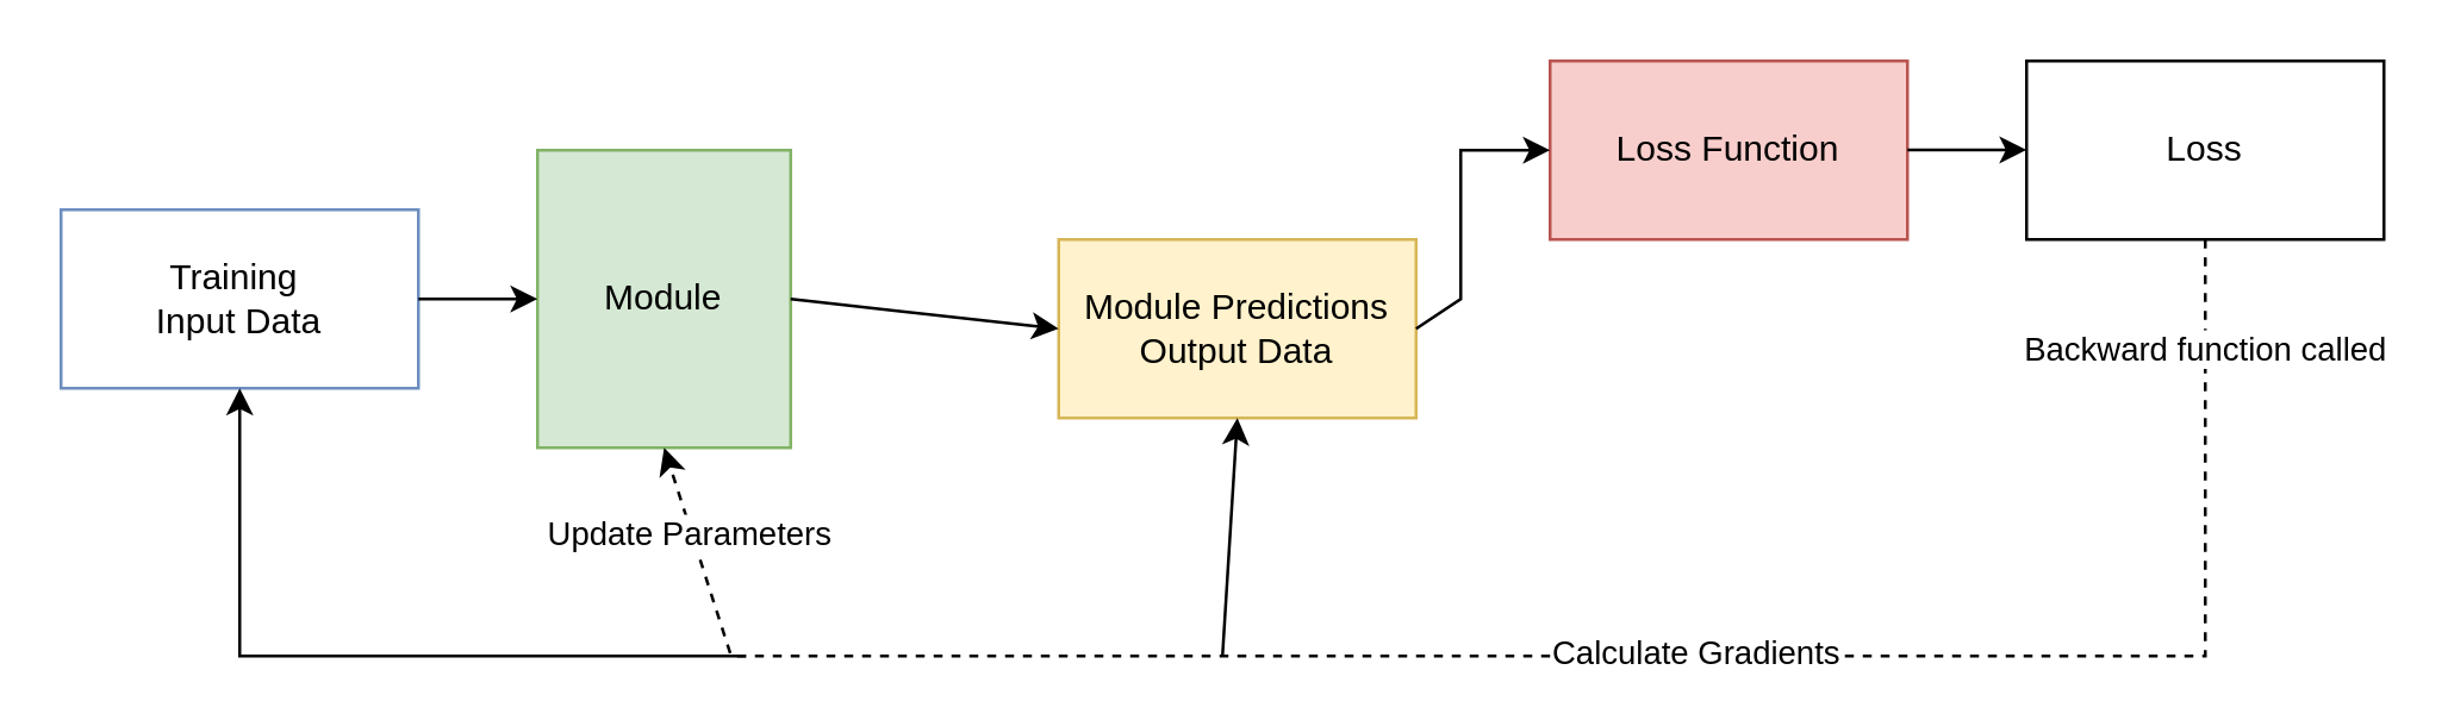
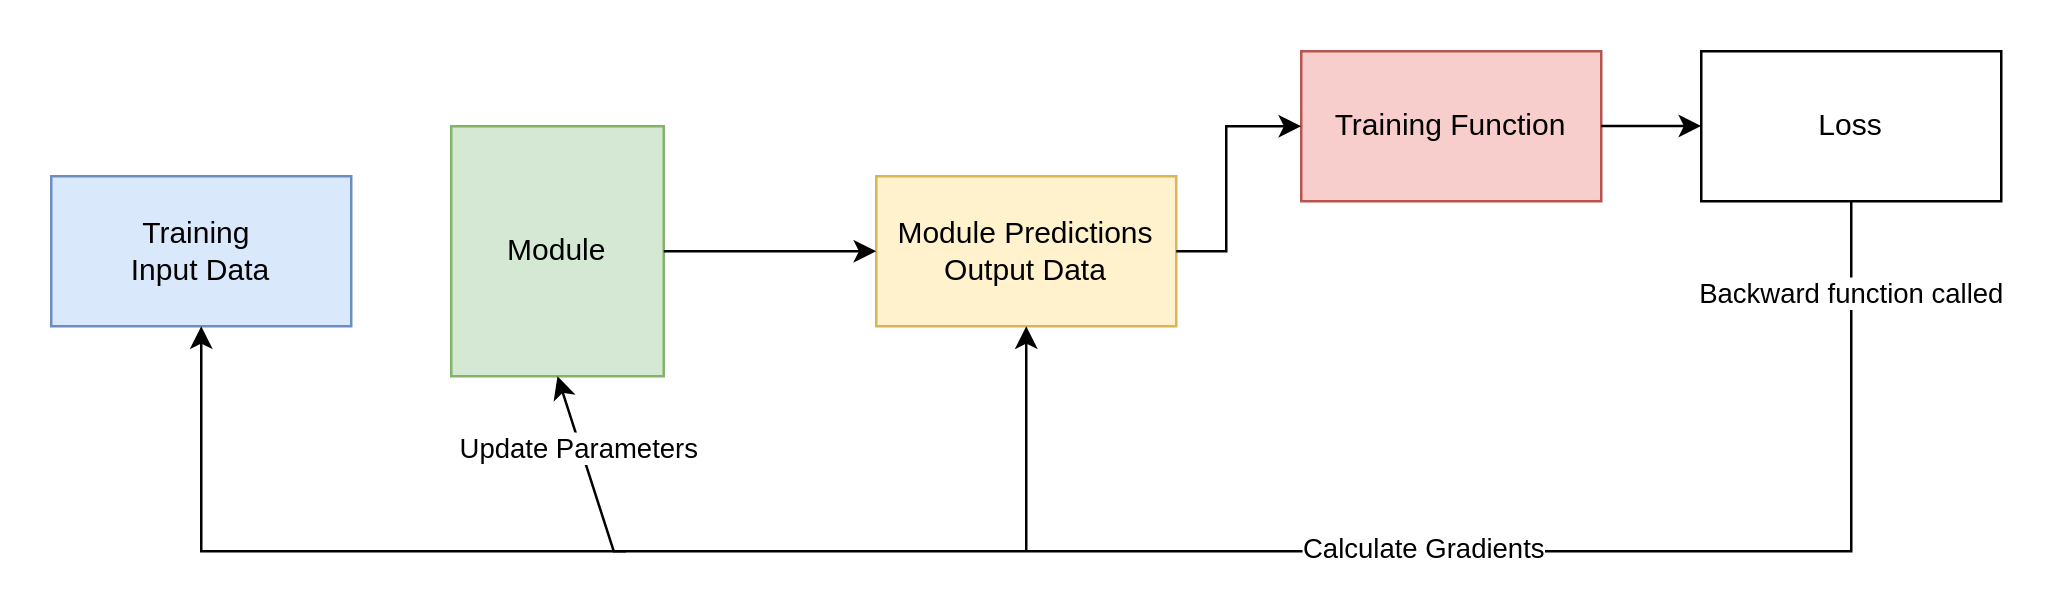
- <mxCell id="7" value="Loss Function" style="rounded=0;whiteSpace=wrap;html=1;fillColor=#f8cecc;strokeColor=#b85450;" parent="1" vertex="1"><mxGeometry x="520" y="20" width="120" height="60" as="geometry" /></mxCell>
+ <mxCell id="7" value="Training Function" style="rounded=0;whiteSpace=wrap;html=1;fillColor=#f8cecc;strokeColor=#b85450;" parent="1" vertex="1"><mxGeometry x="520" y="20" width="120" height="60" as="geometry" /></mxCell>
- <mxCell id="2" value="Training&amp;nbsp;&lt;div&gt;Input Data&lt;/div&gt;" style="rounded=0;whiteSpace=wrap;html=1;fillColor=#ffffff;strokeColor=#6c8ebf;" parent="1" vertex="1"><mxGeometry x="20" y="70" width="120" height="60" as="geometry" /></mxCell>
+ <mxCell id="2" value="Training&amp;nbsp;&lt;div&gt;Input Data&lt;/div&gt;" style="rounded=0;whiteSpace=wrap;html=1;fillColor=#dae8fc;strokeColor=#6c8ebf;" parent="1" vertex="1"><mxGeometry x="20" y="70" width="120" height="60" as="geometry" /></mxCell>
- <mxCell id="4" value="" style="endArrow=classic;html=1;rounded=0;exitX=1;exitY=0.5;exitDx=0;exitDy=0;entryX=0;entryY=0.5;entryDx=0;entryDy=0;" parent="1" source="2" target="3" edge="1"><mxGeometry width="50" height="50" relative="1" as="geometry"><mxPoint x="280" y="130" as="sourcePoint" /><mxPoint x="330" y="80" as="targetPoint" /></mxGeometry></mxCell>
- <mxCell id="5" value="Module Predictions Output Data" style="rounded=0;whiteSpace=wrap;html=1;fillColor=#fff2cc;strokeColor=#d6b656;" parent="1" vertex="1"><mxGeometry x="355" y="80" width="120" height="60" as="geometry" /></mxCell>
+ <mxCell id="5" value="Module Predictions Output Data" style="rounded=0;whiteSpace=wrap;html=1;fillColor=#fff2cc;strokeColor=#d6b656;" parent="1" vertex="1"><mxGeometry x="350" y="70" width="120" height="60" as="geometry" /></mxCell>
- <mxCell id="11" value="" style="endArrow=classic;html=1;rounded=0;exitX=0.5;exitY=1;exitDx=0;exitDy=0;entryX=0.5;entryY=1;entryDx=0;entryDy=0;dashed=1;" parent="1" source="10" target="3" edge="1"><mxGeometry width="50" height="50" relative="1" as="geometry"><mxPoint x="510" y="250" as="sourcePoint" /><mxPoint x="560" y="200" as="targetPoint" /><Array as="points"><mxPoint x="740" y="220" /><mxPoint x="245" y="220" /></Array></mxGeometry></mxCell>
+ <mxCell id="11" value="" style="endArrow=classic;html=1;rounded=0;exitX=0.5;exitY=1;exitDx=0;exitDy=0;entryX=0.5;entryY=1;entryDx=0;entryDy=0;" parent="1" source="10" target="3" edge="1"><mxGeometry width="50" height="50" relative="1" as="geometry"><mxPoint x="510" y="250" as="sourcePoint" /><mxPoint x="560" y="200" as="targetPoint" /><Array as="points"><mxPoint x="740" y="220" /><mxPoint x="245" y="220" /></Array></mxGeometry></mxCell>
